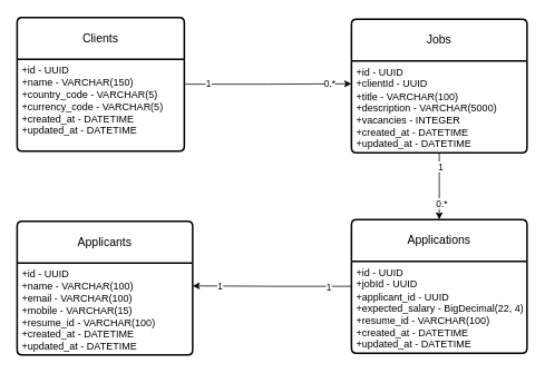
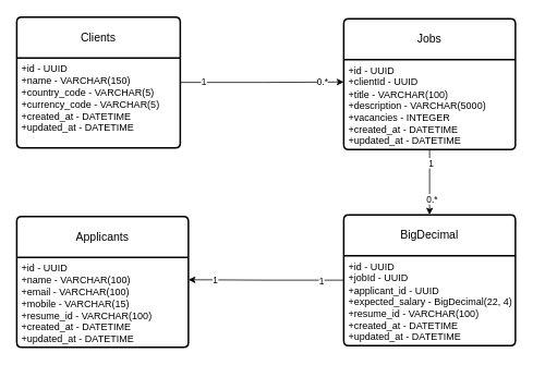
- <mxCell id="12" value="Applications" style="swimlane;childLayout=stackLayout;horizontal=1;startSize=50;horizontalStack=0;rounded=1;fontSize=14;fontStyle=0;strokeWidth=2;resizeParent=0;resizeLast=1;shadow=0;dashed=0;align=center;arcSize=4;whiteSpace=wrap;html=1;" vertex="1" parent="1"><mxGeometry x="420" y="262" width="210" height="160" as="geometry" /></mxCell>
+ <mxCell id="12" value="BigDecimal" style="swimlane;childLayout=stackLayout;horizontal=1;startSize=50;horizontalStack=0;rounded=1;fontSize=14;fontStyle=0;strokeWidth=2;resizeParent=0;resizeLast=1;shadow=0;dashed=0;align=center;arcSize=4;whiteSpace=wrap;html=1;" vertex="1" parent="1"><mxGeometry x="420" y="262" width="210" height="160" as="geometry" /></mxCell>
